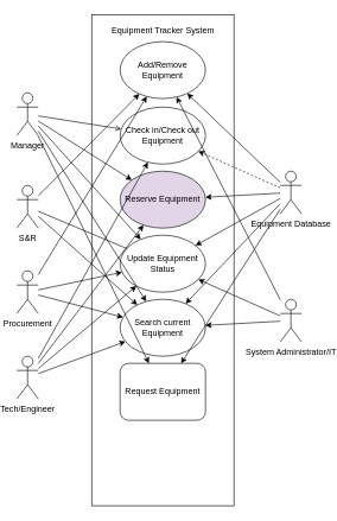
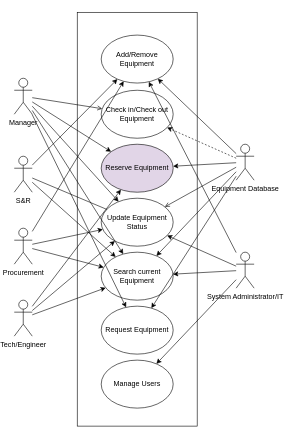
- <mxCell id="5" value="Equipment Tracker System" style="text;html=1;align=center;verticalAlign=middle;resizable=0;points=[];autosize=1;strokeColor=none;fillColor=none;" vertex="1" parent="1"><mxGeometry x="140" y="28" width="170" height="30" as="geometry" /></mxCell>
- <mxCell id="35" value="" style="endArrow=classic;html=1;rounded=0;" edge="1" parent="1" source="10" target="13"><mxGeometry width="50" height="50" relative="1" as="geometry"><mxPoint x="400" y="281" as="sourcePoint" /><mxPoint x="295" y="287" as="targetPoint" /></mxGeometry></mxCell>
+ <mxCell id="35" value="" style="endArrow=open;html=1;rounded=0;" edge="1" parent="1" source="10" target="13"><mxGeometry width="50" height="50" relative="1" as="geometry"><mxPoint x="400" y="281" as="sourcePoint" /><mxPoint x="295" y="287" as="targetPoint" /></mxGeometry></mxCell>
- <mxCell id="28" value="" style="endArrow=classic;html=1;rounded=0;" edge="1" parent="1" source="9" target="3"><mxGeometry width="50" height="50" relative="1" as="geometry"><mxPoint x="640" y="260" as="sourcePoint" /><mxPoint x="690" y="210" as="targetPoint" /></mxGeometry></mxCell>
- <mxCell id="15" value="Request Equipment" style="whiteSpace=wrap;html=1;rounded=1;" vertex="1" parent="1"><mxGeometry x="165" y="510" width="120" height="80" as="geometry" /></mxCell>
+ <mxCell id="15" value="Request Equipment" style="ellipse;whiteSpace=wrap;html=1;" vertex="1" parent="1"><mxGeometry x="165" y="510" width="120" height="80" as="geometry" /></mxCell>
+ <mxCell id="38" value="" style="endArrow=classic;html=1;rounded=0;" edge="1" parent="1" source="11" target="16"><mxGeometry width="50" height="50" relative="1" as="geometry"><mxPoint x="640" y="260" as="sourcePoint" /><mxPoint x="690" y="210" as="targetPoint" /></mxGeometry></mxCell>
+ <mxCell id="16" value="Manage Users" style="ellipse;whiteSpace=wrap;html=1;" vertex="1" parent="1"><mxGeometry x="165" y="600" width="120" height="80" as="geometry" /></mxCell>
